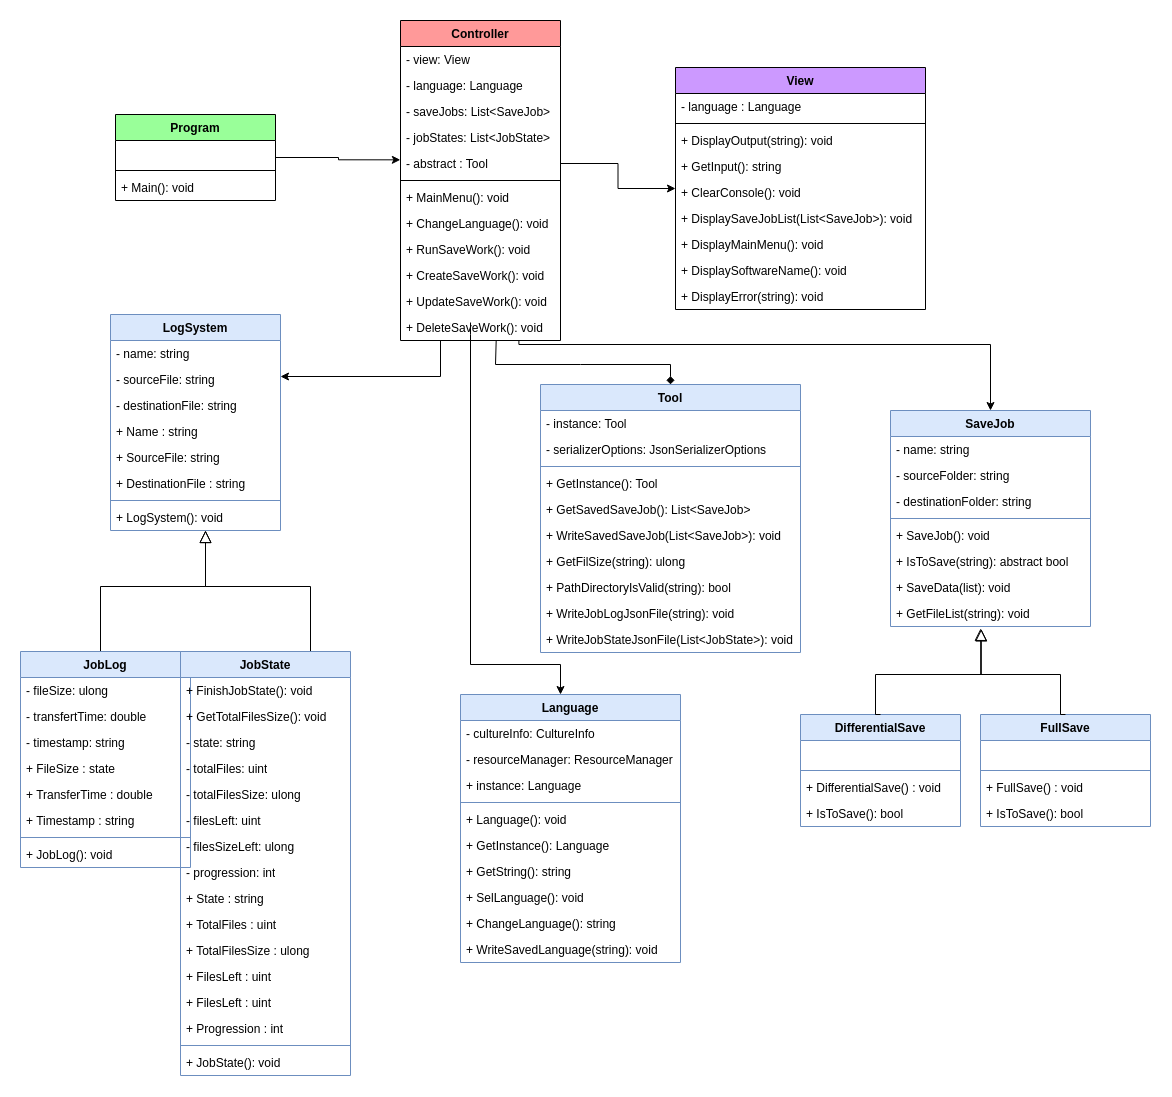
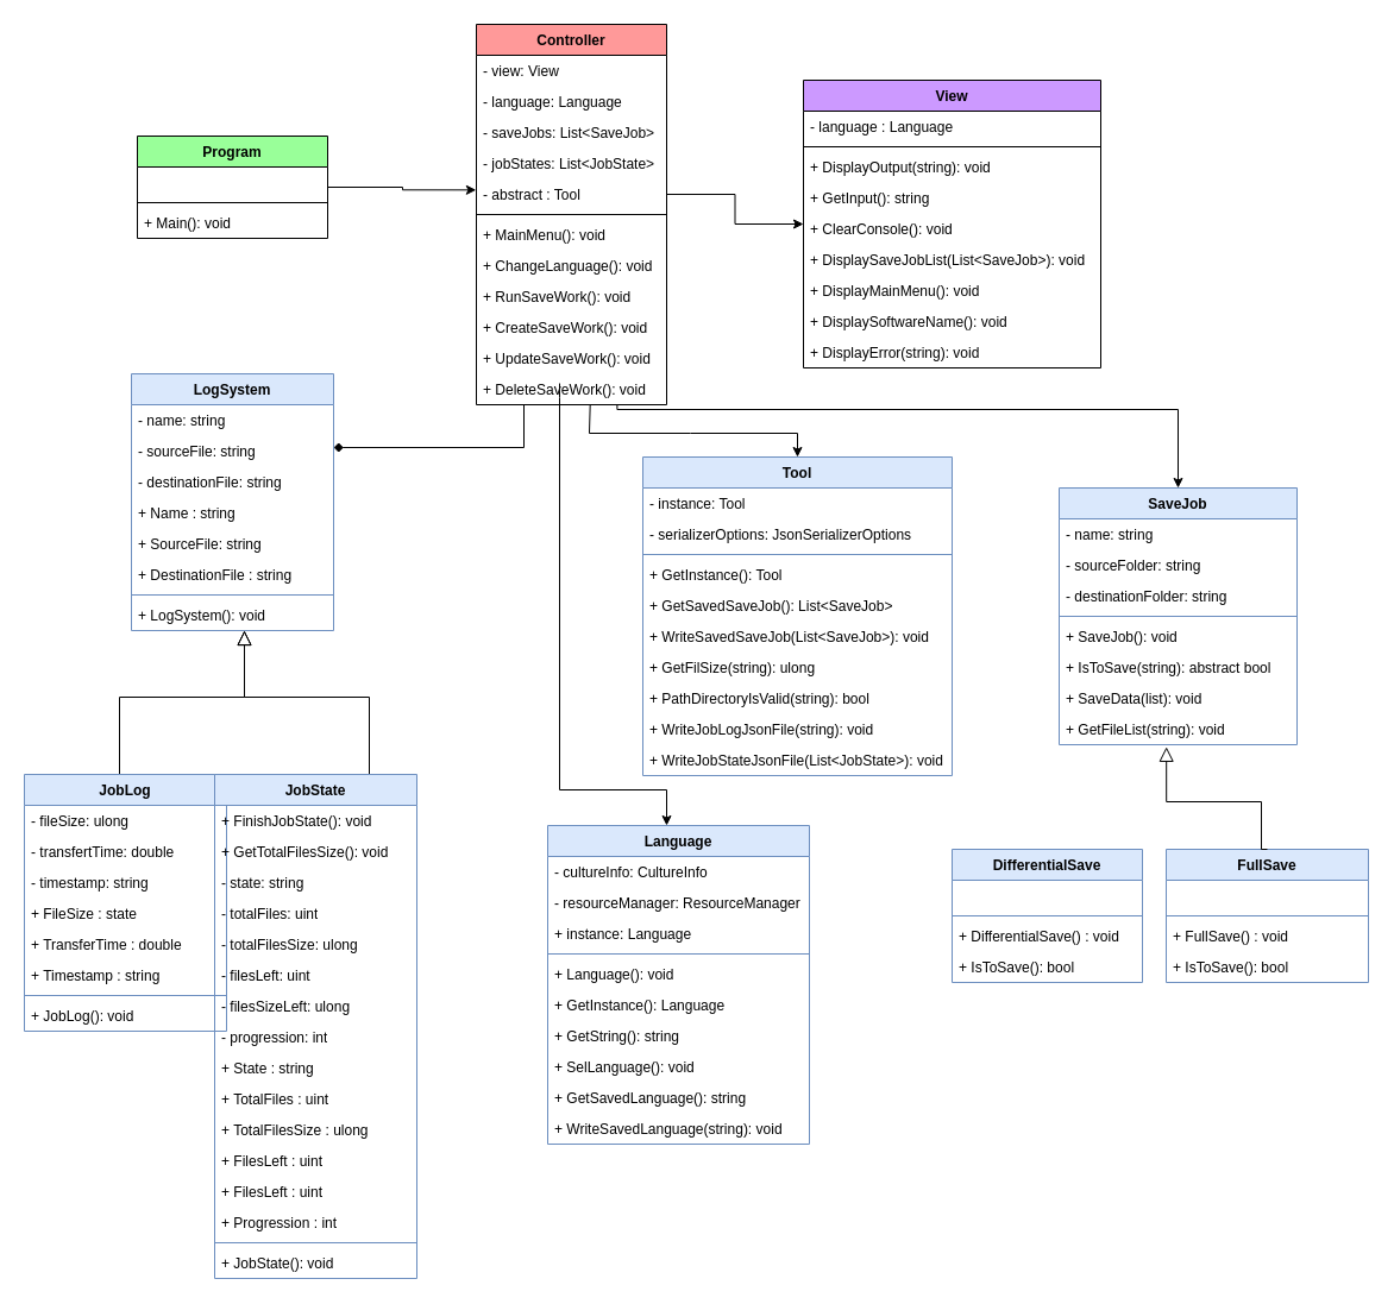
- <mxCell id="112" value="" style="endArrow=diamond;html=1;rounded=0;entryX=0.5;entryY=0;entryDx=0;entryDy=0;exitX=0.598;exitY=1.014;exitDx=0;exitDy=0;exitPerimeter=0;" parent="1" source="59" target="2" edge="1"><mxGeometry width="50" height="50" relative="1" as="geometry"><mxPoint x="495" y="344" as="sourcePoint" /><mxPoint x="640" y="414" as="targetPoint" /><Array as="points"><mxPoint x="495" y="364" /><mxPoint x="580" y="364" /><mxPoint x="670" y="364" /></Array></mxGeometry></mxCell>
+ <mxCell id="112" value="" style="endArrow=classic;html=1;rounded=0;entryX=0.5;entryY=0;entryDx=0;entryDy=0;exitX=0.598;exitY=1.014;exitDx=0;exitDy=0;exitPerimeter=0;" parent="1" source="59" target="2" edge="1"><mxGeometry width="50" height="50" relative="1" as="geometry"><mxPoint x="495" y="344" as="sourcePoint" /><mxPoint x="640" y="414" as="targetPoint" /><Array as="points"><mxPoint x="495" y="364" /><mxPoint x="580" y="364" /><mxPoint x="670" y="364" /></Array></mxGeometry></mxCell>
- <mxCell id="45" style="edgeStyle=orthogonalEdgeStyle;rounded=0;orthogonalLoop=1;jettySize=auto;html=1;" parent="1" source="47" target="98" edge="1"><mxGeometry relative="1" as="geometry"><Array as="points"><mxPoint x="440" y="376" /></Array></mxGeometry></mxCell>
+ <mxCell id="45" style="edgeStyle=orthogonalEdgeStyle;rounded=0;orthogonalLoop=1;jettySize=auto;html=1;endArrow=diamond;" parent="1" source="47" target="98" edge="1"><mxGeometry relative="1" as="geometry"><Array as="points"><mxPoint x="440" y="376" /></Array></mxGeometry></mxCell>
- <mxCell id="113" style="endArrow=block;endSize=10;endFill=0;html=1;rounded=0;edgeStyle=orthogonalEdgeStyle;exitX=0.5;exitY=0;exitDx=0;exitDy=0;entryX=0.454;entryY=1.095;entryDx=0;entryDy=0;entryPerimeter=0;" parent="1" source="38" target="32" edge="1"><mxGeometry relative="1" as="geometry"><Array as="points"><mxPoint x="875" y="714" /><mxPoint x="875" y="674" /><mxPoint x="981" y="674" /></Array><mxPoint x="834.96" y="713.96" as="sourcePoint" /><mxPoint x="980" y="634" as="targetPoint" /></mxGeometry></mxCell>
- <mxCell id="22" value="+ ChangeLanguage(): string" style="text;strokeColor=none;fillColor=none;align=left;verticalAlign=top;spacingLeft=4;spacingRight=4;overflow=hidden;rotatable=0;points=[[0,0.5],[1,0.5]];portConstraint=eastwest;whiteSpace=wrap;html=1;" parent="13" vertex="1"><mxGeometry y="216" width="220" height="26" as="geometry" /></mxCell>
+ <mxCell id="22" value="+ GetSavedLanguage(): string" style="text;strokeColor=none;fillColor=none;align=left;verticalAlign=top;spacingLeft=4;spacingRight=4;overflow=hidden;rotatable=0;points=[[0,0.5],[1,0.5]];portConstraint=eastwest;whiteSpace=wrap;html=1;" parent="13" vertex="1"><mxGeometry y="216" width="220" height="26" as="geometry" /></mxCell>
